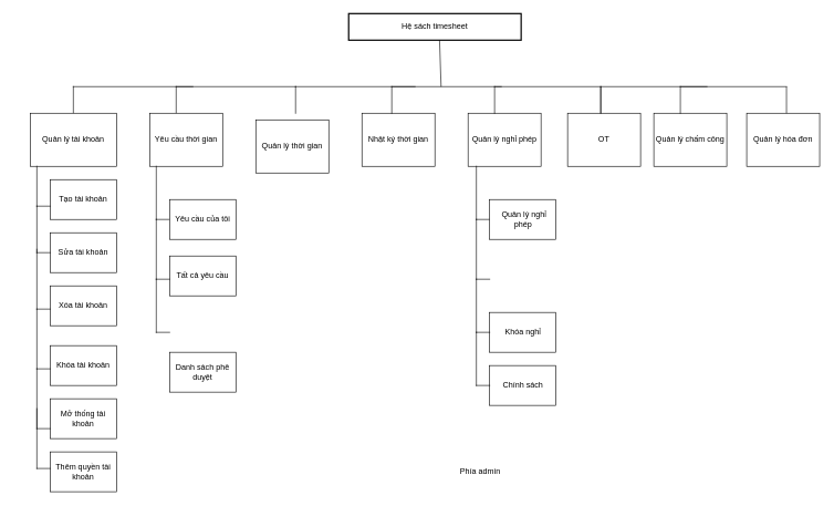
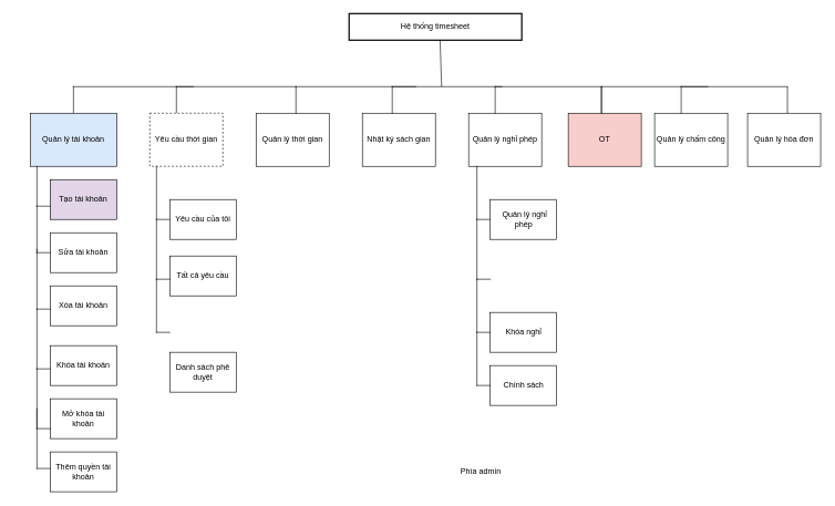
- <mxCell id="2" value="Hệ sách timesheet" style="rounded=0;whiteSpace=wrap;html=1;strokeWidth=2;" parent="1" vertex="1"><mxGeometry x="525" y="20" width="260" height="40" as="geometry" /></mxCell>
+ <mxCell id="2" value="Hệ thống timesheet" style="rounded=0;whiteSpace=wrap;html=1;strokeWidth=2;" parent="1" vertex="1"><mxGeometry x="525" y="20" width="260" height="40" as="geometry" /></mxCell>
- <mxCell id="34" value="Quản lý tài khoản" style="rounded=0;whiteSpace=wrap;html=1;" parent="1" vertex="1"><mxGeometry x="45" y="170" width="130" height="80" as="geometry" /></mxCell>
+ <mxCell id="34" value="Quản lý tài khoản" style="rounded=0;whiteSpace=wrap;html=1;fillColor=#dae8fc;" parent="1" vertex="1"><mxGeometry x="45" y="170" width="130" height="80" as="geometry" /></mxCell>
- <mxCell id="5" value="Yêu cầu thời gian" style="rounded=0;whiteSpace=wrap;html=1;" parent="1" vertex="1"><mxGeometry x="225" y="170" width="110" height="80" as="geometry" /></mxCell>
+ <mxCell id="5" value="Yêu cầu thời gian" style="rounded=0;whiteSpace=wrap;html=1;dashed=1;" parent="1" vertex="1"><mxGeometry x="225" y="170" width="110" height="80" as="geometry" /></mxCell>
- <mxCell id="7" value="Nhật ký thời gian" style="rounded=0;whiteSpace=wrap;html=1;" parent="1" vertex="1"><mxGeometry x="545" y="170" width="110" height="80" as="geometry" /></mxCell>
+ <mxCell id="7" value="Nhật ký sách gian" style="rounded=0;whiteSpace=wrap;html=1;" parent="1" vertex="1"><mxGeometry x="545" y="170" width="110" height="80" as="geometry" /></mxCell>
- <mxCell id="9" value="OT" style="rounded=0;whiteSpace=wrap;html=1;" parent="1" vertex="1"><mxGeometry x="855" y="170" width="110" height="80" as="geometry" /></mxCell>
+ <mxCell id="9" value="OT" style="rounded=0;whiteSpace=wrap;html=1;fillColor=#f8cecc;" parent="1" vertex="1"><mxGeometry x="855" y="170" width="110" height="80" as="geometry" /></mxCell>
- <mxCell id="6" value="Quản lý thời gian" style="rounded=0;whiteSpace=wrap;html=1;" parent="1" vertex="1"><mxGeometry x="385" y="180" width="110" height="80" as="geometry" /></mxCell>
+ <mxCell id="6" value="Quản lý thời gian" style="rounded=0;whiteSpace=wrap;html=1;" parent="1" vertex="1"><mxGeometry x="385" y="170" width="110" height="80" as="geometry" /></mxCell>
- <mxCell id="35" value="Tạo tài khoản" style="rounded=0;whiteSpace=wrap;html=1;" parent="1" vertex="1"><mxGeometry x="75" y="270" width="100" height="60" as="geometry" /></mxCell>
+ <mxCell id="35" value="Tạo tài khoản" style="rounded=0;whiteSpace=wrap;html=1;fillColor=#e1d5e7;" parent="1" vertex="1"><mxGeometry x="75" y="270" width="100" height="60" as="geometry" /></mxCell>
- <mxCell id="42" value="Mở thống tài khoản" style="rounded=0;whiteSpace=wrap;html=1;" parent="1" vertex="1"><mxGeometry x="75" y="600" width="100" height="60" as="geometry" /></mxCell>
+ <mxCell id="42" value="Mở khóa tài khoản" style="rounded=0;whiteSpace=wrap;html=1;" parent="1" vertex="1"><mxGeometry x="75" y="600" width="100" height="60" as="geometry" /></mxCell>
